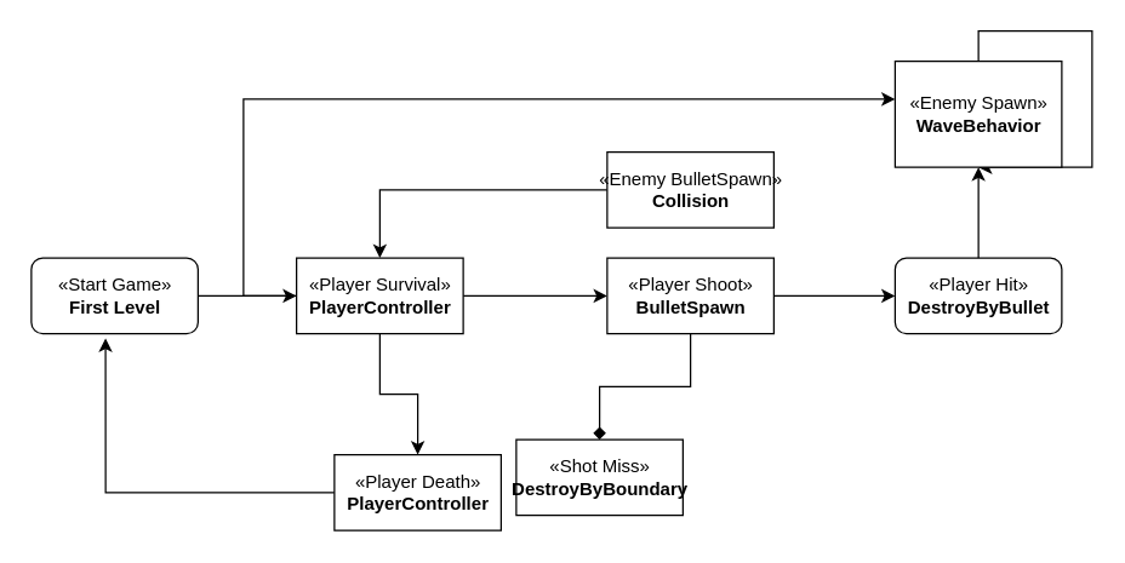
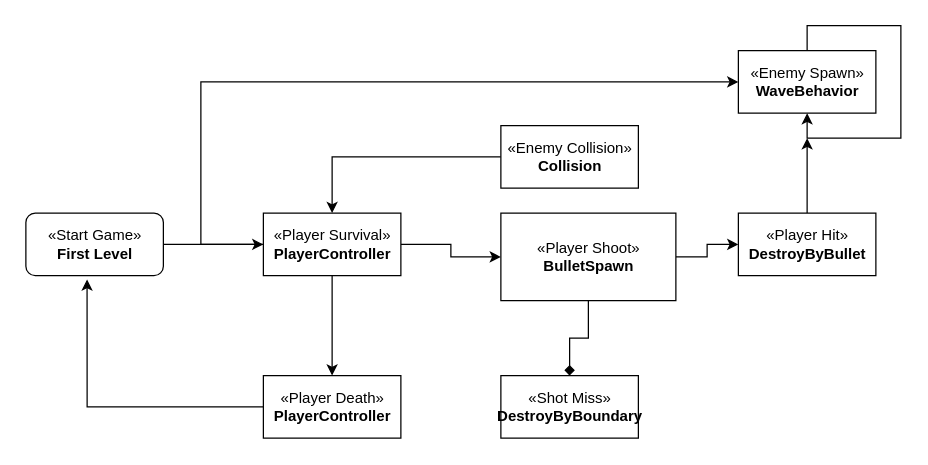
- <mxCell id="9" value="«Enemy Spawn»&lt;br&gt;&lt;b&gt;WaveBehavior&lt;/b&gt;&lt;br&gt;" style="html=1;" vertex="1" parent="1"><mxGeometry x="590" y="40" width="110" height="70" as="geometry" /></mxCell>
+ <mxCell id="9" value="«Enemy Spawn»&lt;br&gt;&lt;b&gt;WaveBehavior&lt;/b&gt;&lt;br&gt;" style="html=1;" vertex="1" parent="1"><mxGeometry x="590" y="40" width="110" height="50" as="geometry" /></mxCell>
- <mxCell id="19" value="«Enemy BulletSpawn»&lt;br&gt;&lt;b&gt;Collision&lt;/b&gt;&lt;br&gt;" style="html=1;" vertex="1" parent="1"><mxGeometry x="400" y="100" width="110" height="50" as="geometry" /></mxCell>
+ <mxCell id="19" value="«Enemy Collision»&lt;br&gt;&lt;b&gt;Collision&lt;/b&gt;&lt;br&gt;" style="html=1;" vertex="1" parent="1"><mxGeometry x="400" y="100" width="110" height="50" as="geometry" /></mxCell>
- <mxCell id="7" value="«Player Survival»&lt;br&gt;&lt;b&gt;PlayerController&lt;/b&gt;&lt;br&gt;" style="html=1;" vertex="1" parent="1"><mxGeometry x="195" y="170" width="110" height="50" as="geometry" /></mxCell>
+ <mxCell id="7" value="«Player Survival»&lt;br&gt;&lt;b&gt;PlayerController&lt;/b&gt;&lt;br&gt;" style="html=1;" vertex="1" parent="1"><mxGeometry x="210" y="170" width="110" height="50" as="geometry" /></mxCell>
- <mxCell id="12" value="«Player Shoot»&lt;br&gt;&lt;b&gt;BulletSpawn&lt;/b&gt;&lt;br&gt;" style="html=1;" vertex="1" parent="1"><mxGeometry x="400" y="170" width="110" height="50" as="geometry" /></mxCell>
+ <mxCell id="12" value="«Player Shoot»&lt;br&gt;&lt;b&gt;BulletSpawn&lt;/b&gt;&lt;br&gt;" style="html=1;" vertex="1" parent="1"><mxGeometry x="400" y="170" width="140" height="70" as="geometry" /></mxCell>
- <mxCell id="14" value="«Player Hit»&lt;br&gt;&lt;b&gt;DestroyByBullet&lt;/b&gt;&lt;br&gt;" style="html=1;rounded=1;" vertex="1" parent="1"><mxGeometry x="590" y="170" width="110" height="50" as="geometry" /></mxCell>
+ <mxCell id="14" value="«Player Hit»&lt;br&gt;&lt;b&gt;DestroyByBullet&lt;/b&gt;&lt;br&gt;" style="html=1;" vertex="1" parent="1"><mxGeometry x="590" y="170" width="110" height="50" as="geometry" /></mxCell>
- <mxCell id="15" value="«Shot Miss»&lt;br&gt;&lt;b&gt;DestroyByBoundary&lt;/b&gt;&lt;br&gt;" style="html=1;" vertex="1" parent="1"><mxGeometry x="340" y="290" width="110" height="50" as="geometry" /></mxCell>
+ <mxCell id="15" value="«Shot Miss»&lt;br&gt;&lt;b&gt;DestroyByBoundary&lt;/b&gt;&lt;br&gt;" style="html=1;" vertex="1" parent="1"><mxGeometry x="400" y="300" width="110" height="50" as="geometry" /></mxCell>
- <mxCell id="17" value="«Player Death»&lt;br&gt;&lt;b&gt;PlayerController&lt;/b&gt;&lt;br&gt;" style="html=1;" vertex="1" parent="1"><mxGeometry x="220" y="300" width="110" height="50" as="geometry" /></mxCell>
+ <mxCell id="17" value="«Player Death»&lt;br&gt;&lt;b&gt;PlayerController&lt;/b&gt;&lt;br&gt;" style="html=1;" vertex="1" parent="1"><mxGeometry x="210" y="300" width="110" height="50" as="geometry" /></mxCell>
